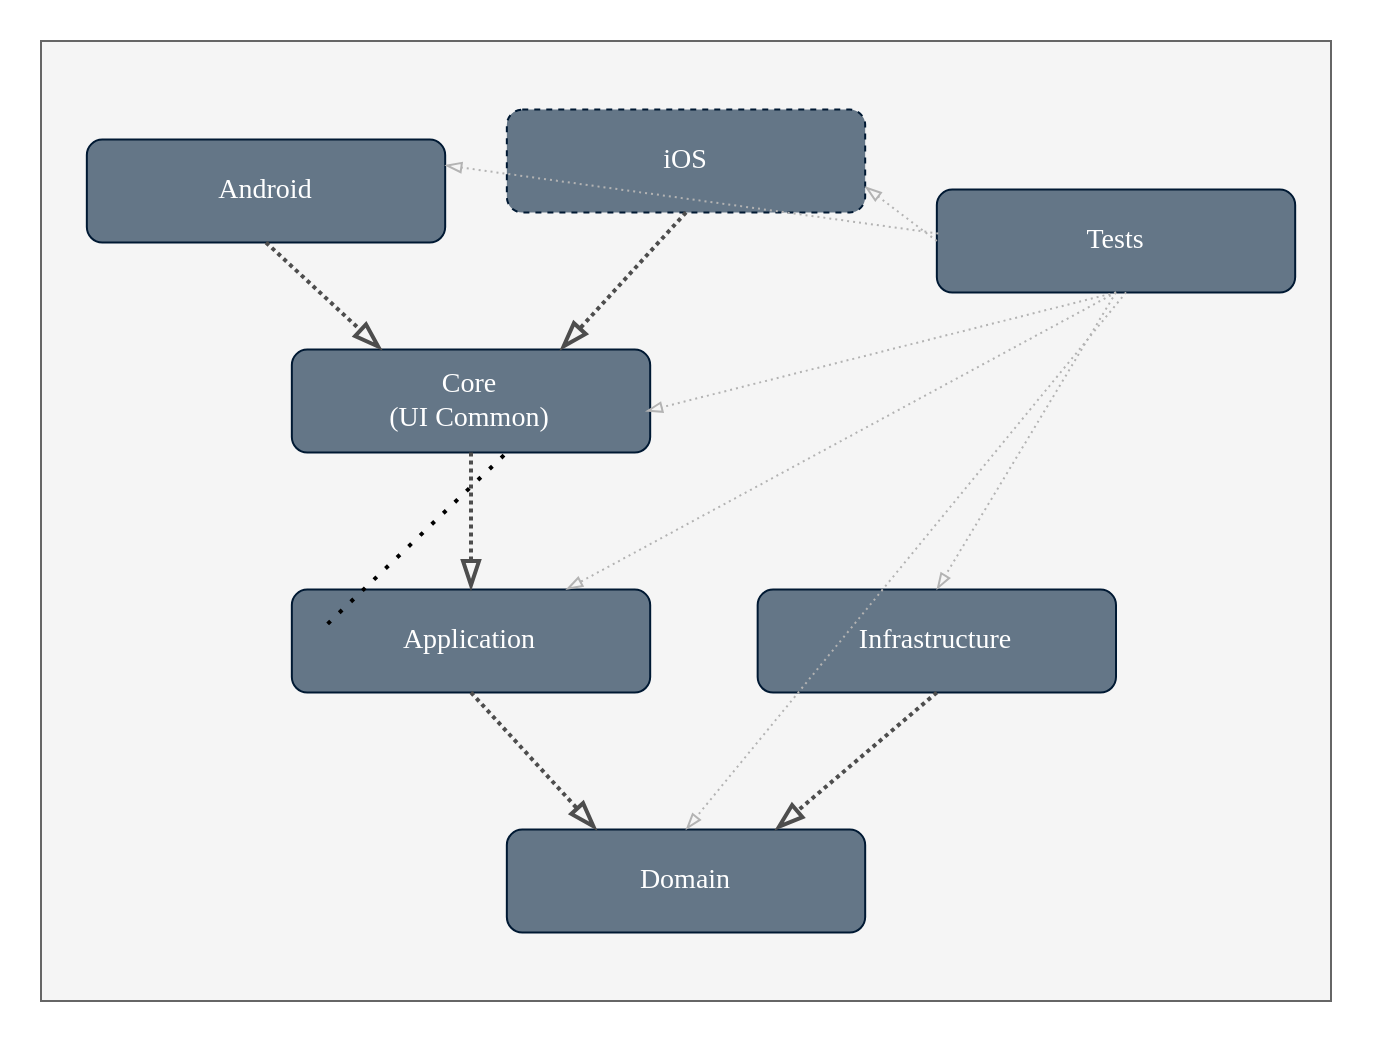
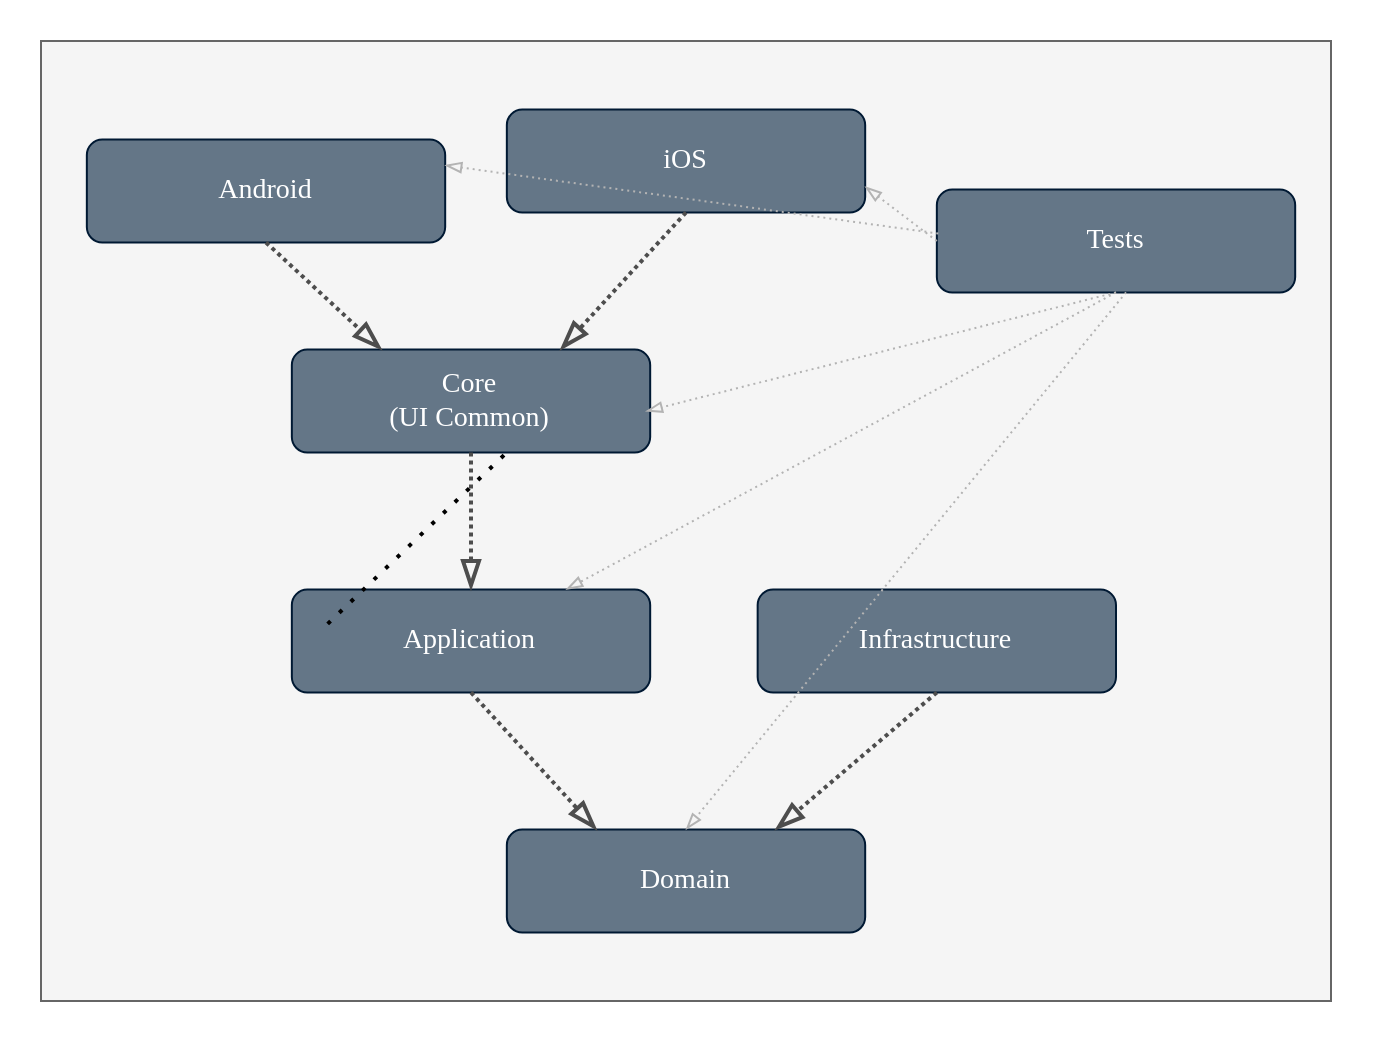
- <mxCell id="7" value="&lt;span style=&quot;text-align: left; font-size: 14px;&quot;&gt;iOS&lt;br style=&quot;font-size: 14px;&quot;&gt;&lt;/span&gt;" style="rounded=1;whiteSpace=wrap;html=1;fontFamily=Myrica M;fillColor=#647687;fontColor=#ffffff;fontSize=14;strokeColor=#001933;dashed=1;" parent="1" vertex="1"><mxGeometry x="252.917" y="54.286" width="179.167" height="51.429" as="geometry" /></mxCell>
+ <mxCell id="7" value="&lt;span style=&quot;text-align: left; font-size: 14px;&quot;&gt;iOS&lt;br style=&quot;font-size: 14px;&quot;&gt;&lt;/span&gt;" style="rounded=1;whiteSpace=wrap;html=1;fontFamily=Myrica M;fillColor=#647687;fontColor=#ffffff;fontSize=14;strokeColor=#001933;" parent="1" vertex="1"><mxGeometry x="252.917" y="54.286" width="179.167" height="51.429" as="geometry" /></mxCell>
- <mxCell id="16" style="edgeStyle=none;rounded=0;html=1;dashed=1;labelBackgroundColor=none;startArrow=none;startFill=0;startSize=10;endArrow=blockThin;endFill=0;endSize=6;fontFamily=Verdana;fontSize=11;fillColor=#d80073;strokeWidth=1;jumpSize=6;arcSize=20;exitX=0.5;exitY=1;exitDx=0;exitDy=0;entryX=0.5;entryY=0;entryDx=0;entryDy=0;strokeColor=#B3B3B3;dashPattern=1 2;" parent="1" source="14" target="4" edge="1"><mxGeometry x="280" y="120" as="geometry"><mxPoint x="-60.625" y="140" as="sourcePoint" /><mxPoint x="2.083" y="208.571" as="targetPoint" /></mxGeometry></mxCell>
